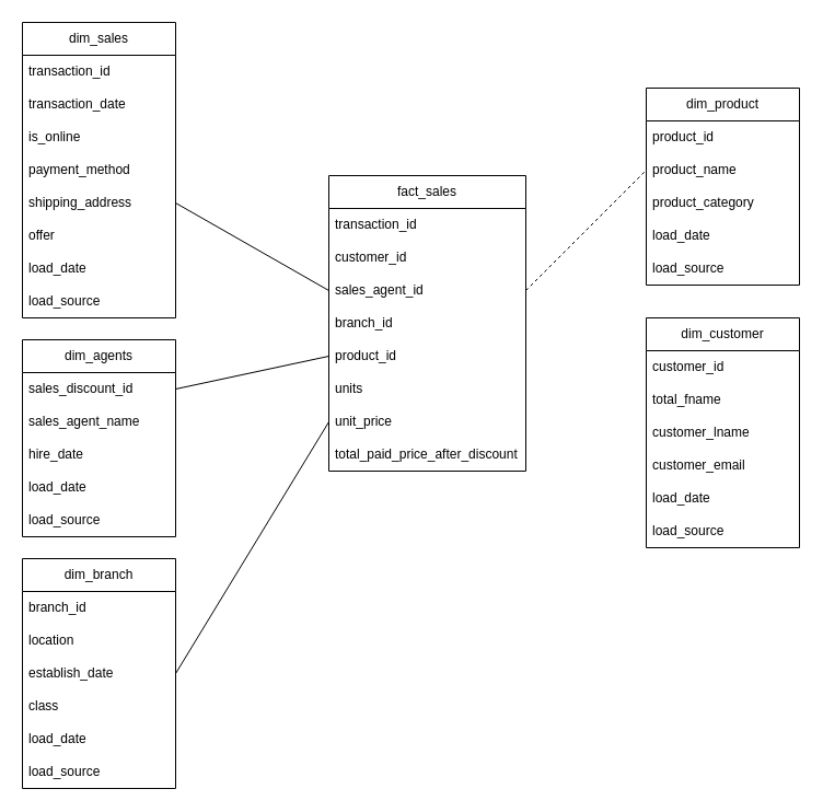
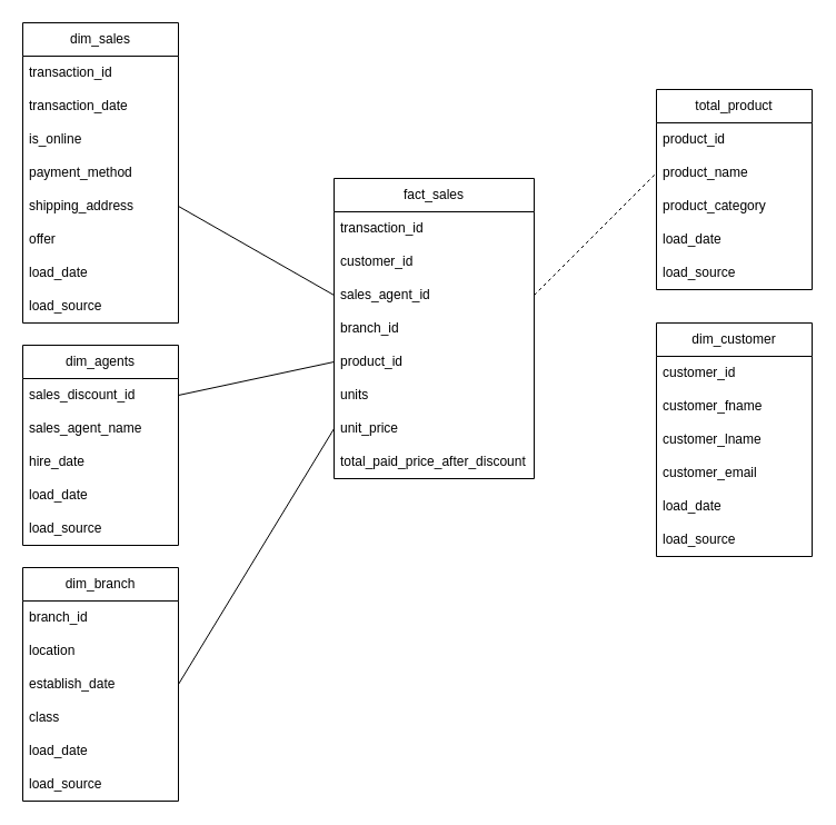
- <mxCell id="22" value="dim_product" style="swimlane;fontStyle=0;childLayout=stackLayout;horizontal=1;startSize=30;horizontalStack=0;resizeParent=1;resizeParentMax=0;resizeLast=0;collapsible=1;marginBottom=0;whiteSpace=wrap;html=1;" vertex="1" parent="1"><mxGeometry x="590" y="80" width="140" height="180" as="geometry" /></mxCell>
+ <mxCell id="22" value="total_product" style="swimlane;fontStyle=0;childLayout=stackLayout;horizontal=1;startSize=30;horizontalStack=0;resizeParent=1;resizeParentMax=0;resizeLast=0;collapsible=1;marginBottom=0;whiteSpace=wrap;html=1;" vertex="1" parent="1"><mxGeometry x="590" y="80" width="140" height="180" as="geometry" /></mxCell>
- <mxCell id="30" value="total_fname" style="text;strokeColor=none;fillColor=none;align=left;verticalAlign=middle;spacingLeft=4;spacingRight=4;overflow=hidden;points=[[0,0.5],[1,0.5]];portConstraint=eastwest;rotatable=0;whiteSpace=wrap;html=1;" vertex="1" parent="28"><mxGeometry y="60" width="140" height="30" as="geometry" /></mxCell>
+ <mxCell id="30" value="customer_fname" style="text;strokeColor=none;fillColor=none;align=left;verticalAlign=middle;spacingLeft=4;spacingRight=4;overflow=hidden;points=[[0,0.5],[1,0.5]];portConstraint=eastwest;rotatable=0;whiteSpace=wrap;html=1;" vertex="1" parent="28"><mxGeometry y="60" width="140" height="30" as="geometry" /></mxCell>
